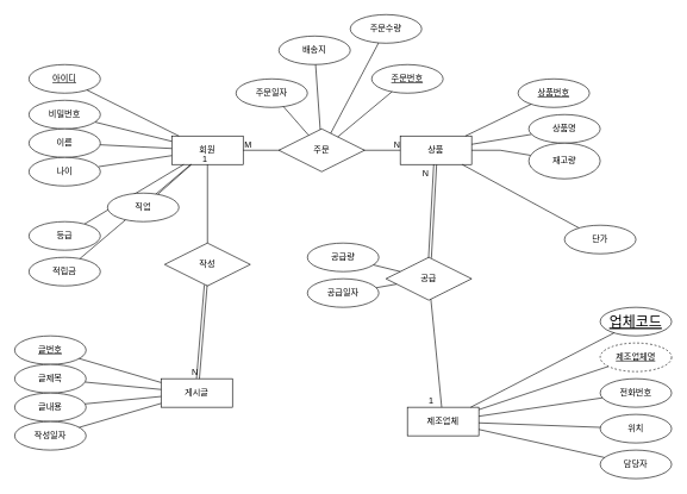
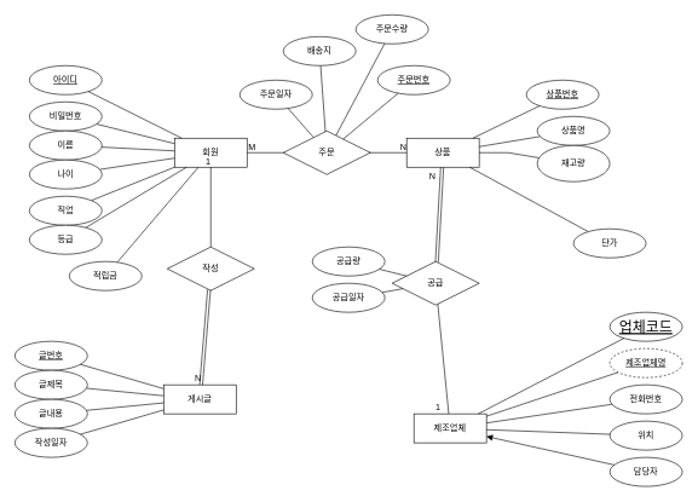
- <mxCell id="49" value="직업" style="ellipse;whiteSpace=wrap;html=1;align=center;rounded=0;" parent="1" vertex="1"><mxGeometry x="150" y="270" width="100" height="40" as="geometry" /></mxCell>
+ <mxCell id="49" value="직업" style="ellipse;whiteSpace=wrap;html=1;align=center;rounded=0;" parent="1" vertex="1"><mxGeometry x="40" y="270" width="100" height="40" as="geometry" /></mxCell>
- <mxCell id="51" value="적립금" style="ellipse;whiteSpace=wrap;html=1;align=center;rounded=0;" parent="1" vertex="1"><mxGeometry x="40" y="360" width="100" height="40" as="geometry" /></mxCell>
+ <mxCell id="51" value="적립금" style="ellipse;whiteSpace=wrap;html=1;align=center;rounded=0;" parent="1" vertex="1"><mxGeometry x="95" y="360" width="100" height="40" as="geometry" /></mxCell>
- <mxCell id="30" value="" style="endArrow=none;html=1;rounded=0;" parent="1" source="22" target="5" edge="1"><mxGeometry relative="1" as="geometry"><mxPoint x="120" y="578" as="sourcePoint" /><mxPoint x="160" y="565.385" as="targetPoint" /></mxGeometry></mxCell>
+ <mxCell id="30" value="" style="endArrow=block;html=1;rounded=0;" parent="1" source="22" target="5" edge="1"><mxGeometry relative="1" as="geometry"><mxPoint x="120" y="578" as="sourcePoint" /><mxPoint x="160" y="565.385" as="targetPoint" /></mxGeometry></mxCell>
